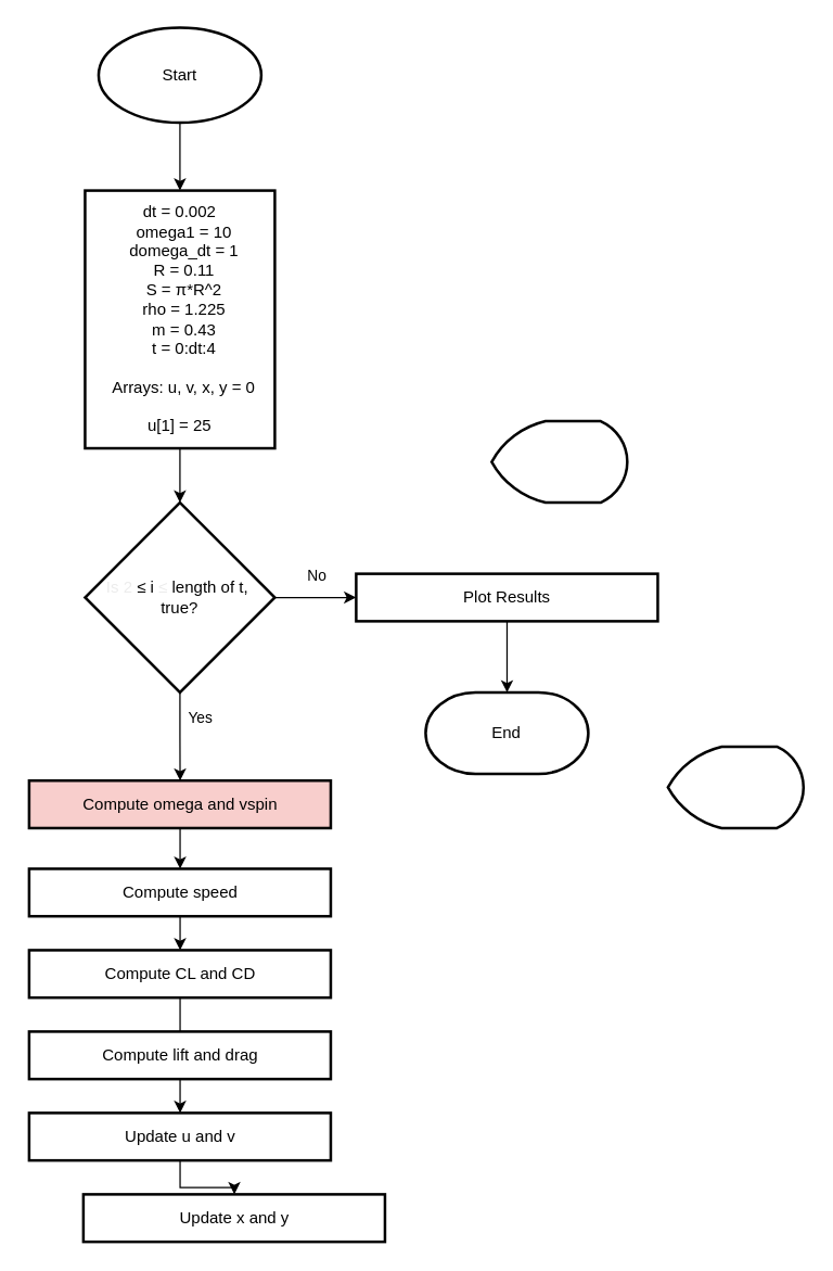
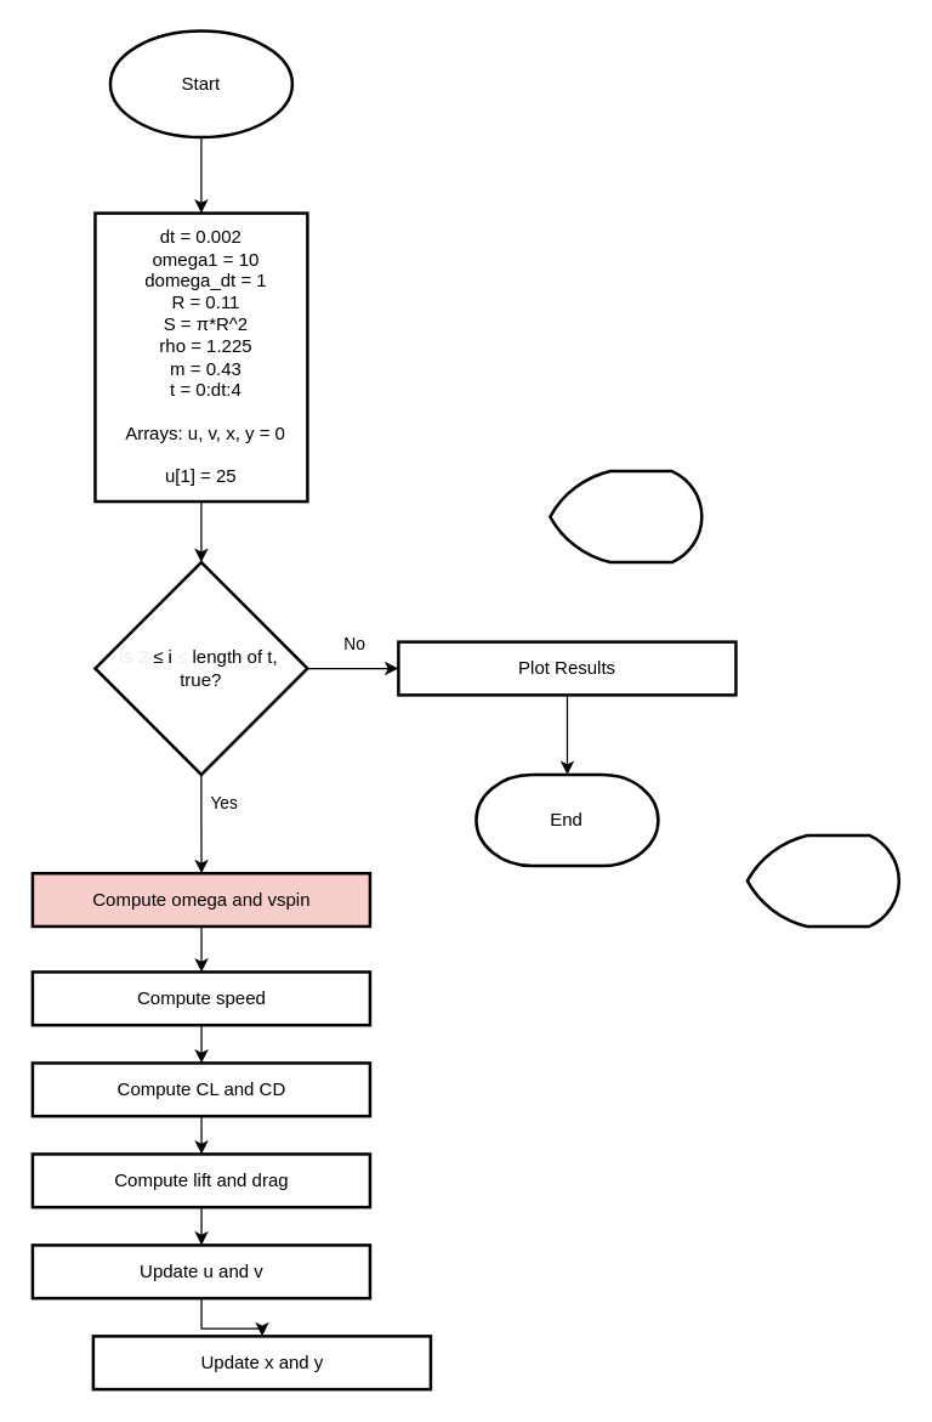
- <mxCell id="22" value="" style="edgeStyle=orthogonalEdgeStyle;rounded=0;orthogonalLoop=1;jettySize=auto;html=1;endArrow=none;" edge="1" parent="1" source="23" target="25"><mxGeometry relative="1" as="geometry" /></mxCell>
+ <mxCell id="22" value="" style="edgeStyle=orthogonalEdgeStyle;rounded=0;orthogonalLoop=1;jettySize=auto;html=1;" edge="1" parent="1" source="23" target="25"><mxGeometry relative="1" as="geometry" /></mxCell>
